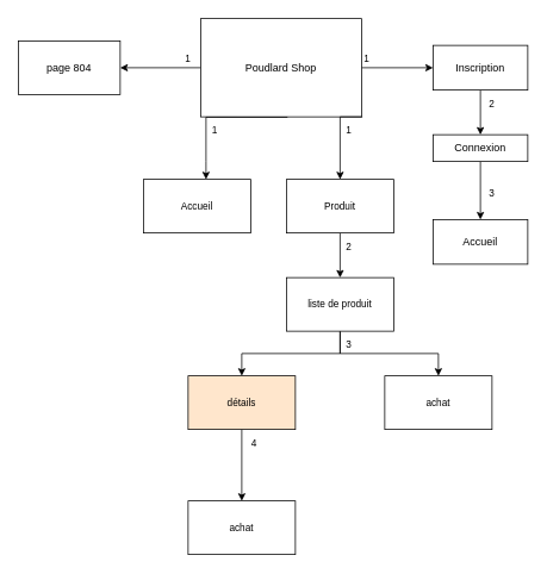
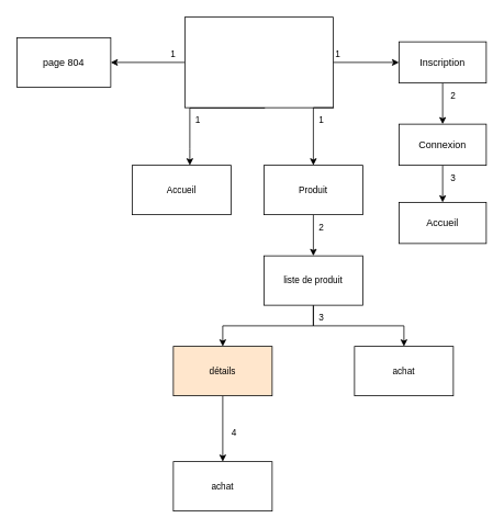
- <mxCell id="6" value="Poudlard Shop" style="text;html=1;strokeColor=none;fillColor=none;align=center;verticalAlign=middle;whiteSpace=wrap;rounded=0;" vertex="1" parent="1"><mxGeometry x="256" y="40" width="116" height="70" as="geometry" /></mxCell>
- <mxCell id="28" value="Connexion" style="rounded=0;whiteSpace=wrap;html=1;" vertex="1" parent="1"><mxGeometry x="484" y="150" width="106" height="30" as="geometry" /></mxCell>
+ <mxCell id="28" value="Connexion" style="rounded=0;whiteSpace=wrap;html=1;" vertex="1" parent="1"><mxGeometry x="484" y="150" width="106" height="50" as="geometry" /></mxCell>
- <mxCell id="25" value="4" style="text;html=1;strokeColor=none;fillColor=none;align=center;verticalAlign=middle;whiteSpace=wrap;rounded=0;fontSize=11;fontFamily=Helvetica;fontColor=default;" vertex="1" parent="1"><mxGeometry x="254" y="480" width="60" height="30" as="geometry" /></mxCell>
+ <mxCell id="25" value="4" style="text;html=1;strokeColor=none;fillColor=none;align=center;verticalAlign=middle;whiteSpace=wrap;rounded=0;fontSize=11;fontFamily=Helvetica;fontColor=default;" vertex="1" parent="1"><mxGeometry x="254" y="510" width="60" height="30" as="geometry" /></mxCell>
